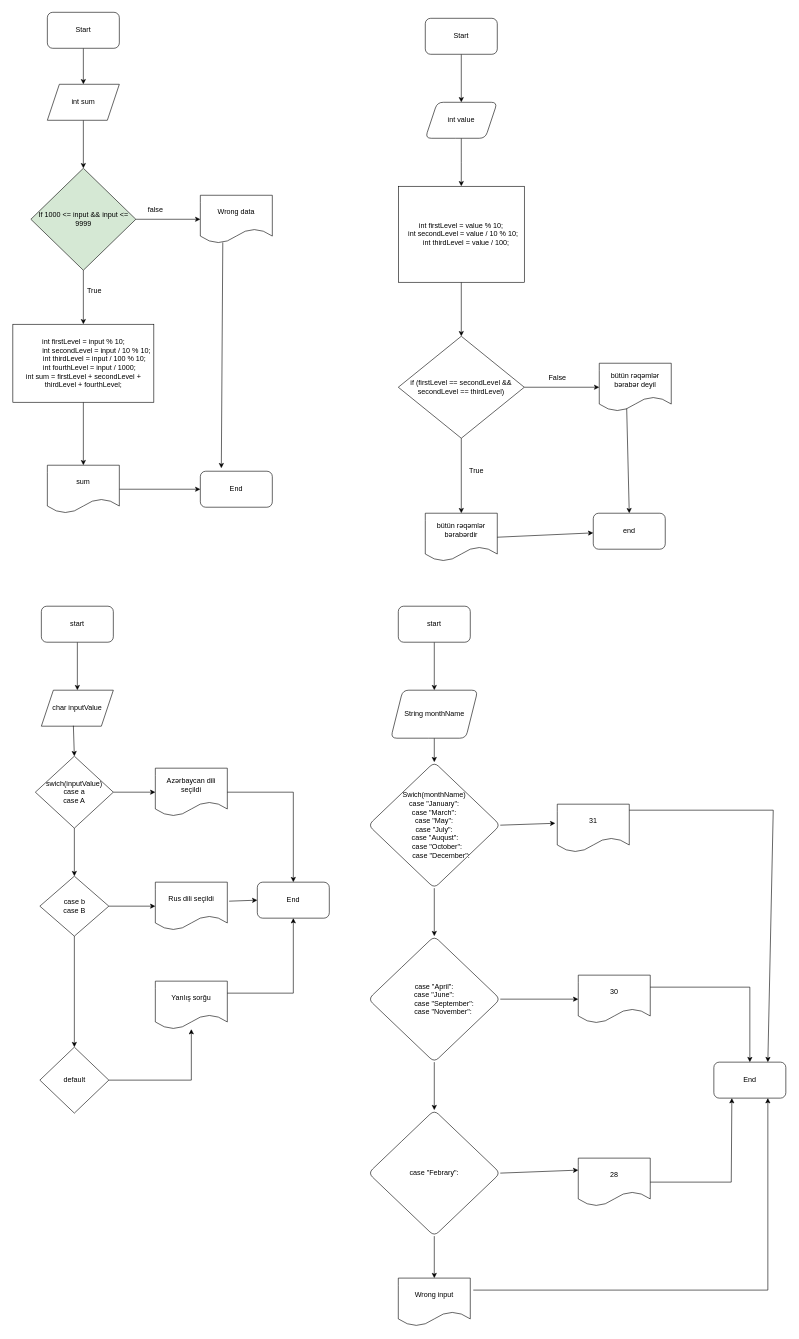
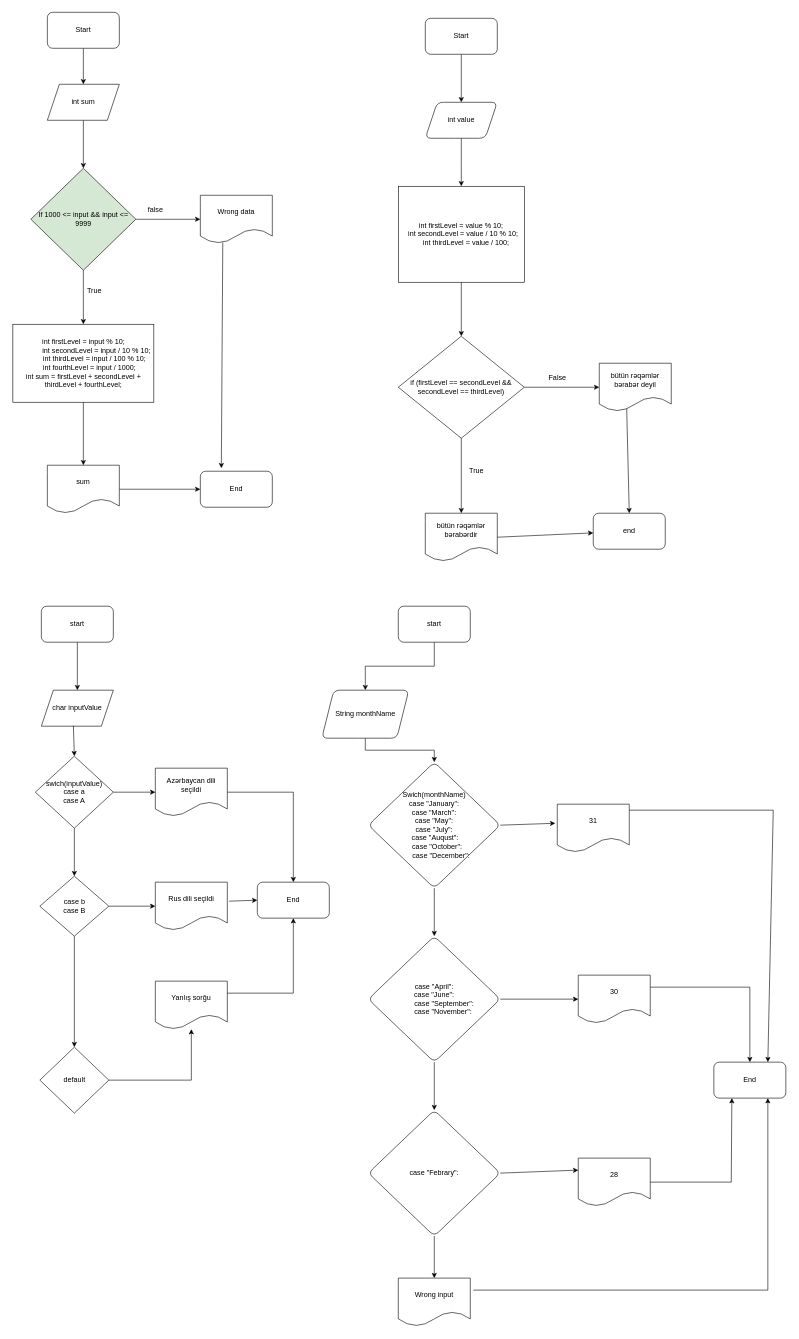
- <mxCell id="47" value="String monthName" style="shape=parallelogram;perimeter=parallelogramPerimeter;whiteSpace=wrap;html=1;fixedSize=1;rounded=1;" vertex="1" parent="1"><mxGeometry x="650.5" y="1150" width="145" height="80" as="geometry" /></mxCell>
+ <mxCell id="47" value="String monthName" style="shape=parallelogram;perimeter=parallelogramPerimeter;whiteSpace=wrap;html=1;fixedSize=1;rounded=1;" vertex="1" parent="1"><mxGeometry x="535.5" y="1150" width="145" height="80" as="geometry" /></mxCell>
